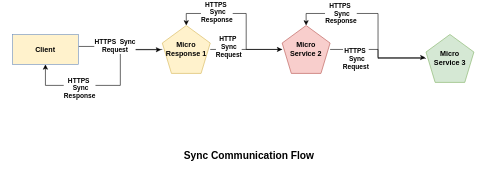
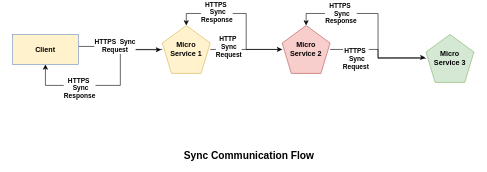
- <mxCell id="6" value="&lt;b&gt;Micro Response 1&lt;/b&gt;" style="whiteSpace=wrap;html=1;shape=mxgraph.basic.pentagon;fillColor=#fff2cc;strokeColor=#d6b656;" vertex="1" parent="1"><mxGeometry x="270" y="20" width="80" height="80" as="geometry" /></mxCell>
+ <mxCell id="6" value="&lt;b&gt;Micro Service 1&lt;/b&gt;" style="whiteSpace=wrap;html=1;shape=mxgraph.basic.pentagon;fillColor=#fff2cc;strokeColor=#d6b656;" vertex="1" parent="1"><mxGeometry x="270" y="20" width="80" height="80" as="geometry" /></mxCell>
